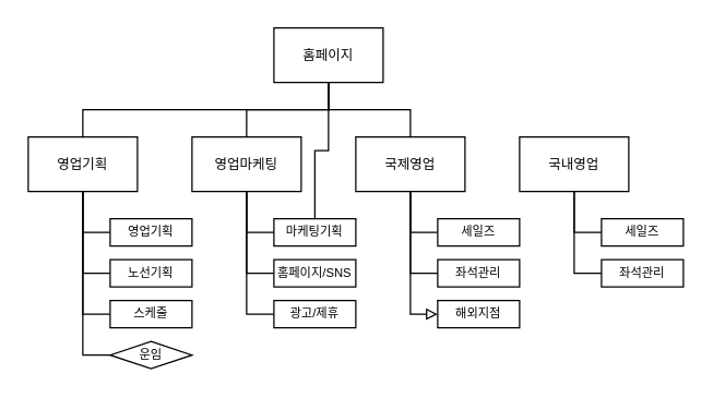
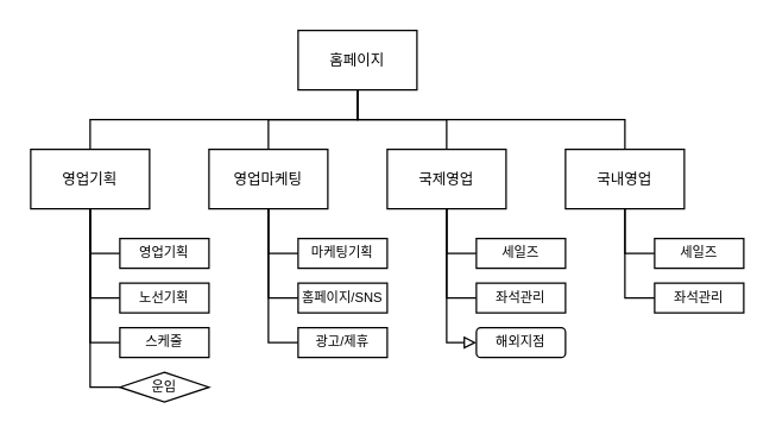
- <mxCell id="5" style="edgeStyle=orthogonalEdgeStyle;rounded=0;orthogonalLoop=1;jettySize=auto;html=1;exitX=0.5;exitY=1;exitDx=0;exitDy=0;fontFamily=Helvetica;endArrow=none;endFill=0;" edge="1" parent="1" source="6" target="28"><mxGeometry relative="1" as="geometry" /></mxCell>
+ <mxCell id="5" style="edgeStyle=orthogonalEdgeStyle;rounded=0;orthogonalLoop=1;jettySize=auto;html=1;exitX=0.5;exitY=1;exitDx=0;exitDy=0;fontFamily=Helvetica;endArrow=none;endFill=0;" edge="1" parent="1" source="6" target="21"><mxGeometry relative="1" as="geometry" /></mxCell>
- <mxCell id="24" value="해외지점" style="whiteSpace=wrap;html=1;fontSize=9;" vertex="1" parent="1"><mxGeometry x="320" y="220" width="60" height="20" as="geometry" /></mxCell>
+ <mxCell id="24" value="해외지점" style="whiteSpace=wrap;html=1;fontSize=9;rounded=1;" vertex="1" parent="1"><mxGeometry x="320" y="220" width="60" height="20" as="geometry" /></mxCell>
